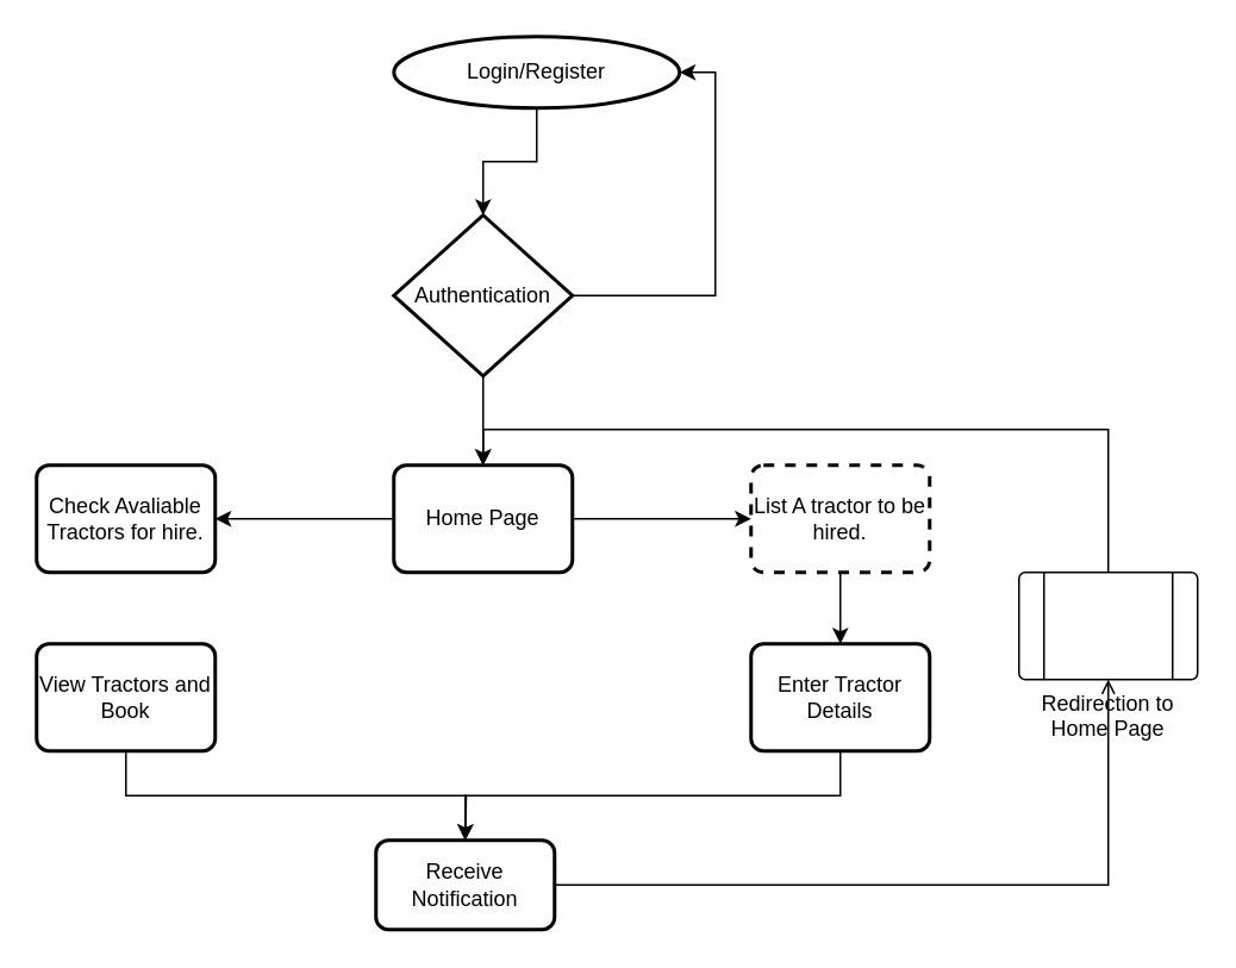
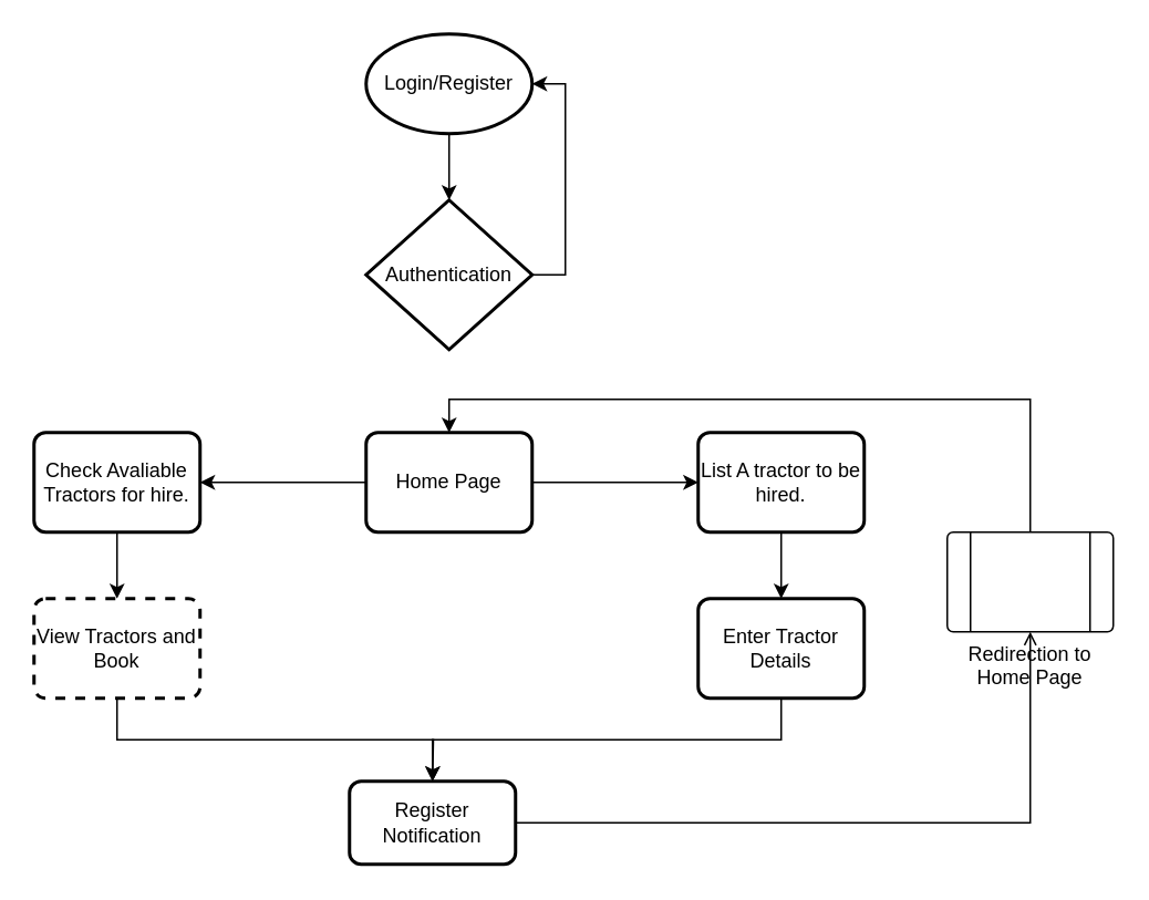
- <mxCell id="3" value="Login/Register" style="strokeWidth=2;html=1;shape=mxgraph.flowchart.start_1;whiteSpace=wrap;" vertex="1" parent="1"><mxGeometry x="220" y="20" width="160" height="40" as="geometry" /></mxCell>
+ <mxCell id="3" value="Login/Register" style="strokeWidth=2;html=1;shape=mxgraph.flowchart.start_1;whiteSpace=wrap;" vertex="1" parent="1"><mxGeometry x="220" y="20" width="100" height="60" as="geometry" /></mxCell>
- <mxCell id="5" style="edgeStyle=orthogonalEdgeStyle;rounded=0;orthogonalLoop=1;jettySize=auto;html=1;exitX=0.5;exitY=1;exitDx=0;exitDy=0;exitPerimeter=0;entryX=0.5;entryY=0;entryDx=0;entryDy=0;" edge="1" parent="1" source="6" target="13"><mxGeometry relative="1" as="geometry" /></mxCell>
- <mxCell id="10" value="List A tractor to be hired." style="rounded=1;whiteSpace=wrap;html=1;absoluteArcSize=1;arcSize=14;strokeWidth=2;dashed=1;" vertex="1" parent="1"><mxGeometry x="420" y="260" width="100" height="60" as="geometry" /></mxCell>
+ <mxCell id="10" value="List A tractor to be hired." style="rounded=1;whiteSpace=wrap;html=1;absoluteArcSize=1;arcSize=14;strokeWidth=2;" vertex="1" parent="1"><mxGeometry x="420" y="260" width="100" height="60" as="geometry" /></mxCell>
+ <mxCell id="7" style="edgeStyle=orthogonalEdgeStyle;rounded=0;orthogonalLoop=1;jettySize=auto;html=1;exitX=0.5;exitY=1;exitDx=0;exitDy=0;entryX=0.5;entryY=0;entryDx=0;entryDy=0;" edge="1" parent="1" source="8" target="20"><mxGeometry relative="1" as="geometry" /></mxCell>
- <mxCell id="20" value="View Tractors and Book" style="rounded=1;whiteSpace=wrap;html=1;absoluteArcSize=1;arcSize=14;strokeWidth=2;" vertex="1" parent="1"><mxGeometry x="20" y="360" width="100" height="60" as="geometry" /></mxCell>
+ <mxCell id="20" value="View Tractors and Book" style="rounded=1;whiteSpace=wrap;html=1;absoluteArcSize=1;arcSize=14;strokeWidth=2;dashed=1;" vertex="1" parent="1"><mxGeometry x="20" y="360" width="100" height="60" as="geometry" /></mxCell>
- <mxCell id="18" value="Receive Notification" style="rounded=1;whiteSpace=wrap;html=1;absoluteArcSize=1;arcSize=14;strokeWidth=2;" vertex="1" parent="1"><mxGeometry x="210" y="470" width="100" height="50" as="geometry" /></mxCell>
+ <mxCell id="18" value="Register Notification" style="rounded=1;whiteSpace=wrap;html=1;absoluteArcSize=1;arcSize=14;strokeWidth=2;" vertex="1" parent="1"><mxGeometry x="210" y="470" width="100" height="50" as="geometry" /></mxCell>
